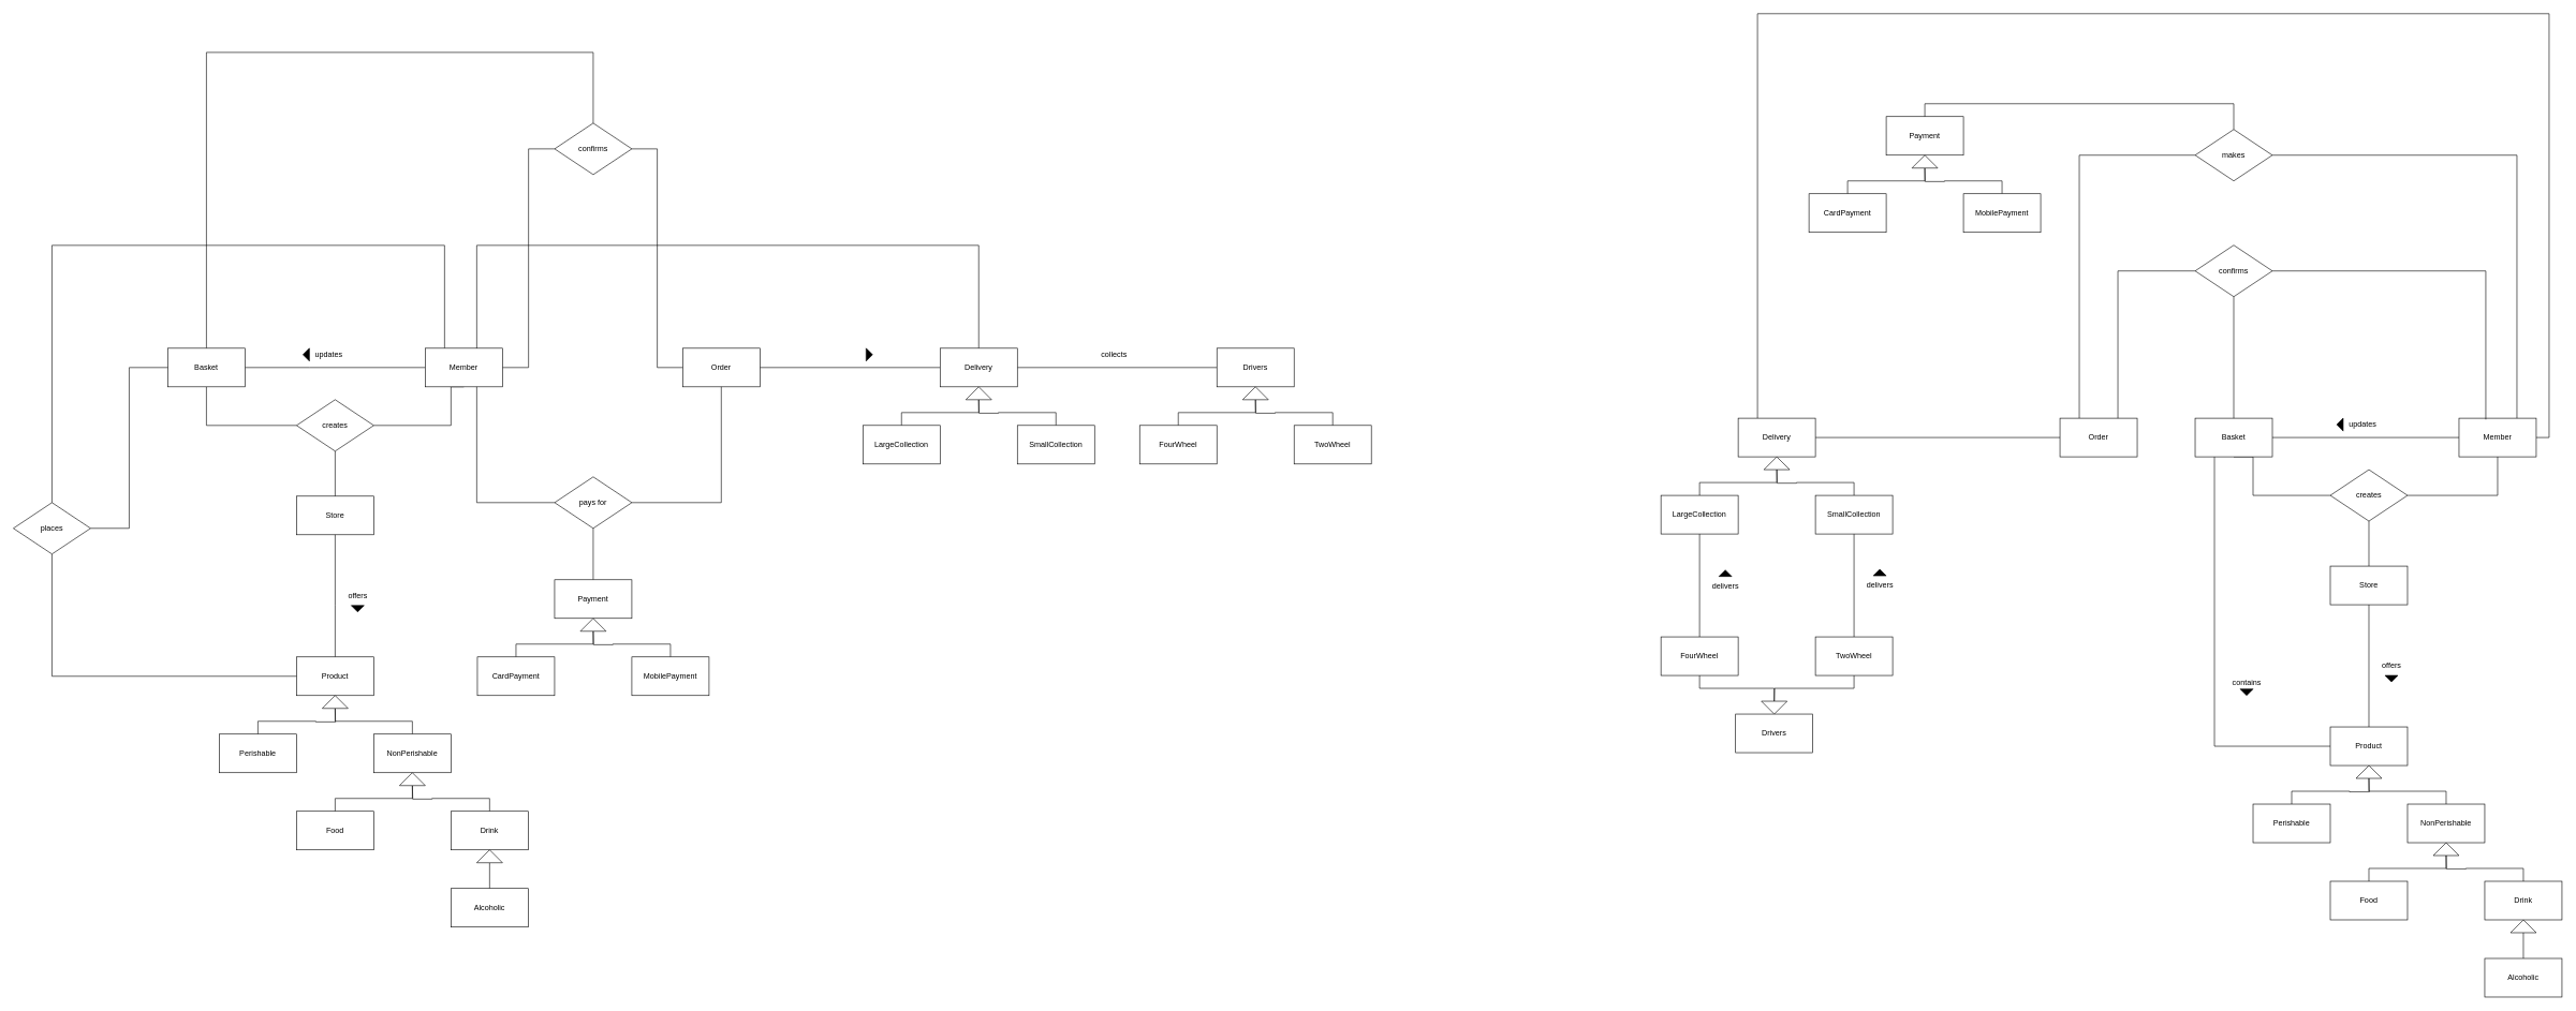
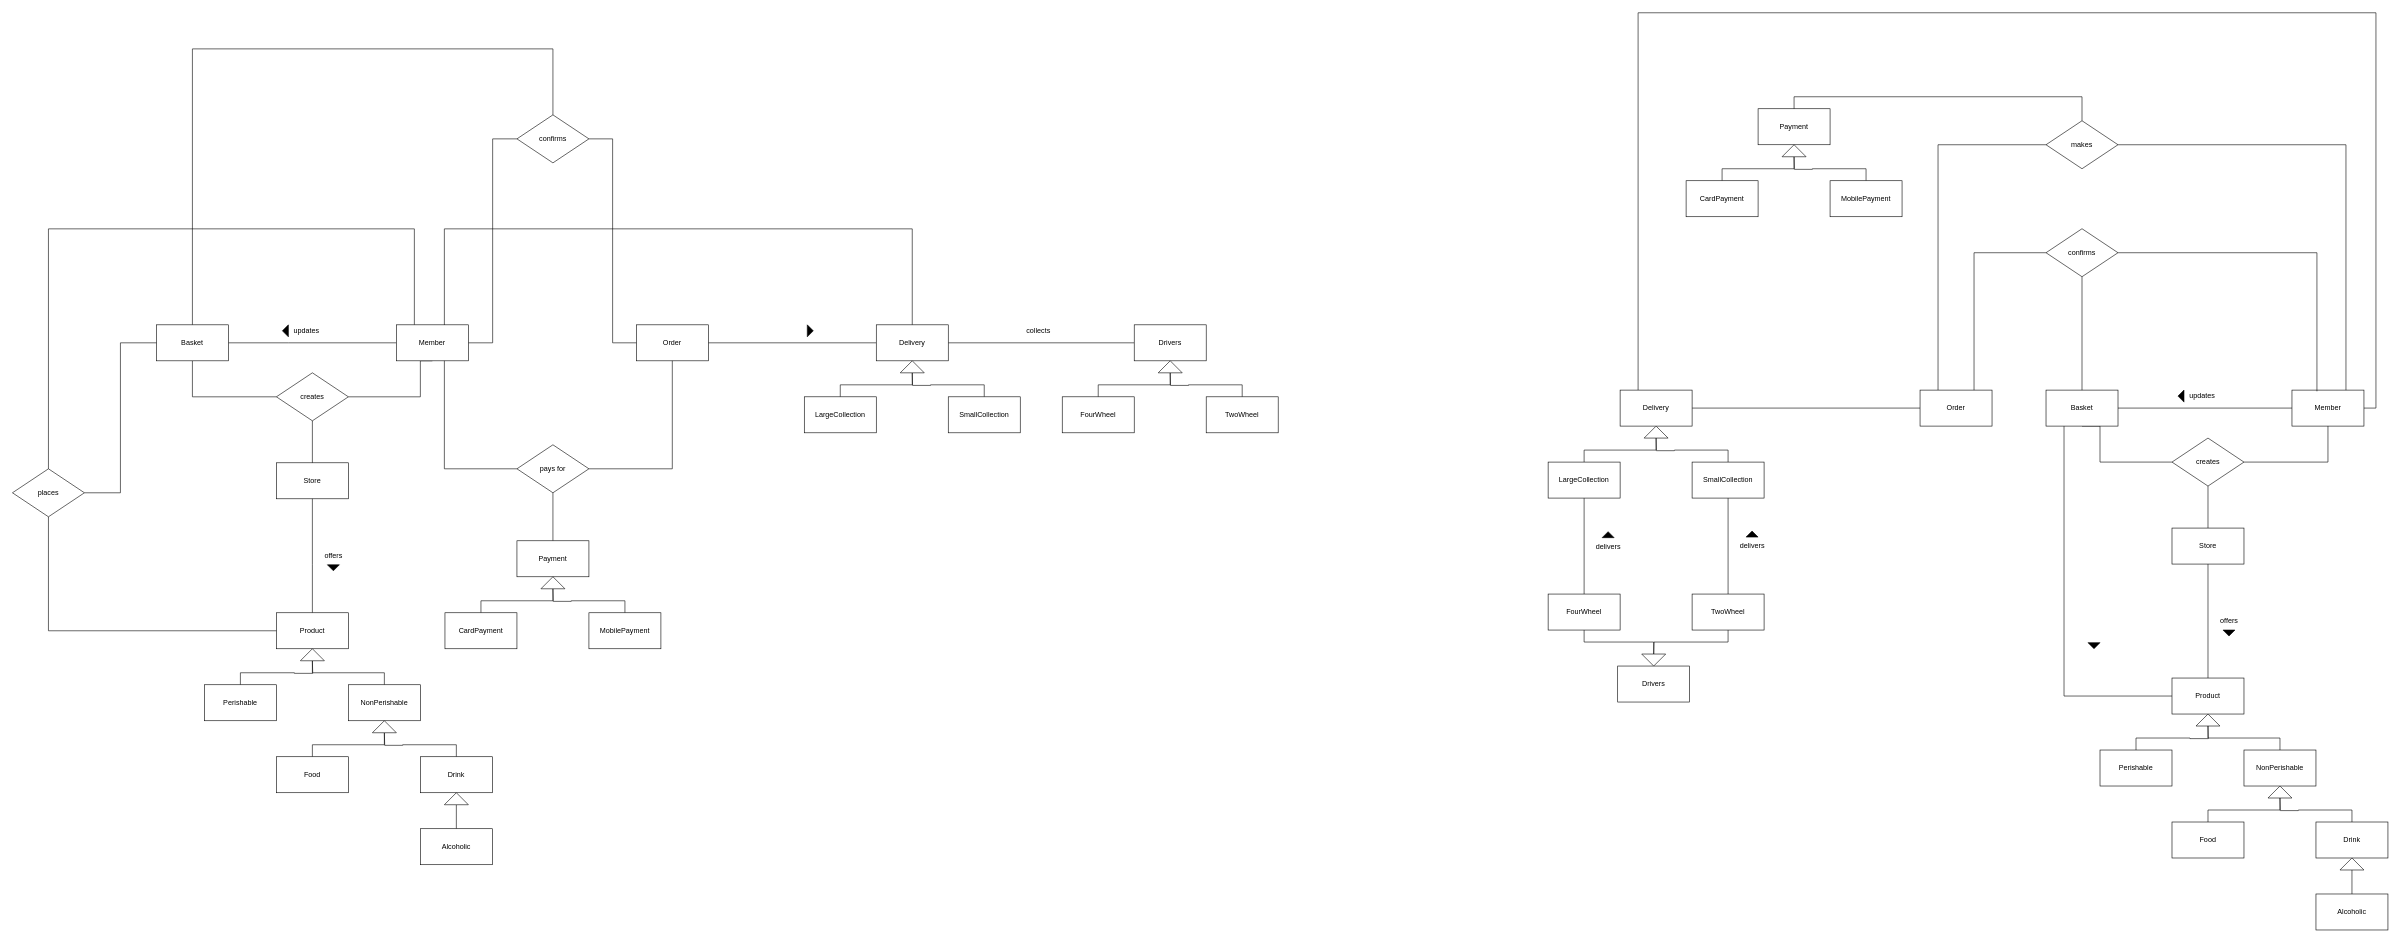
- <mxCell id="124" value="contains" style="text;html=1;align=center;verticalAlign=middle;resizable=0;points=[];autosize=1;" vertex="1" parent="1"><mxGeometry x="3460" y="1050.8" width="60" height="20" as="geometry" /></mxCell>
